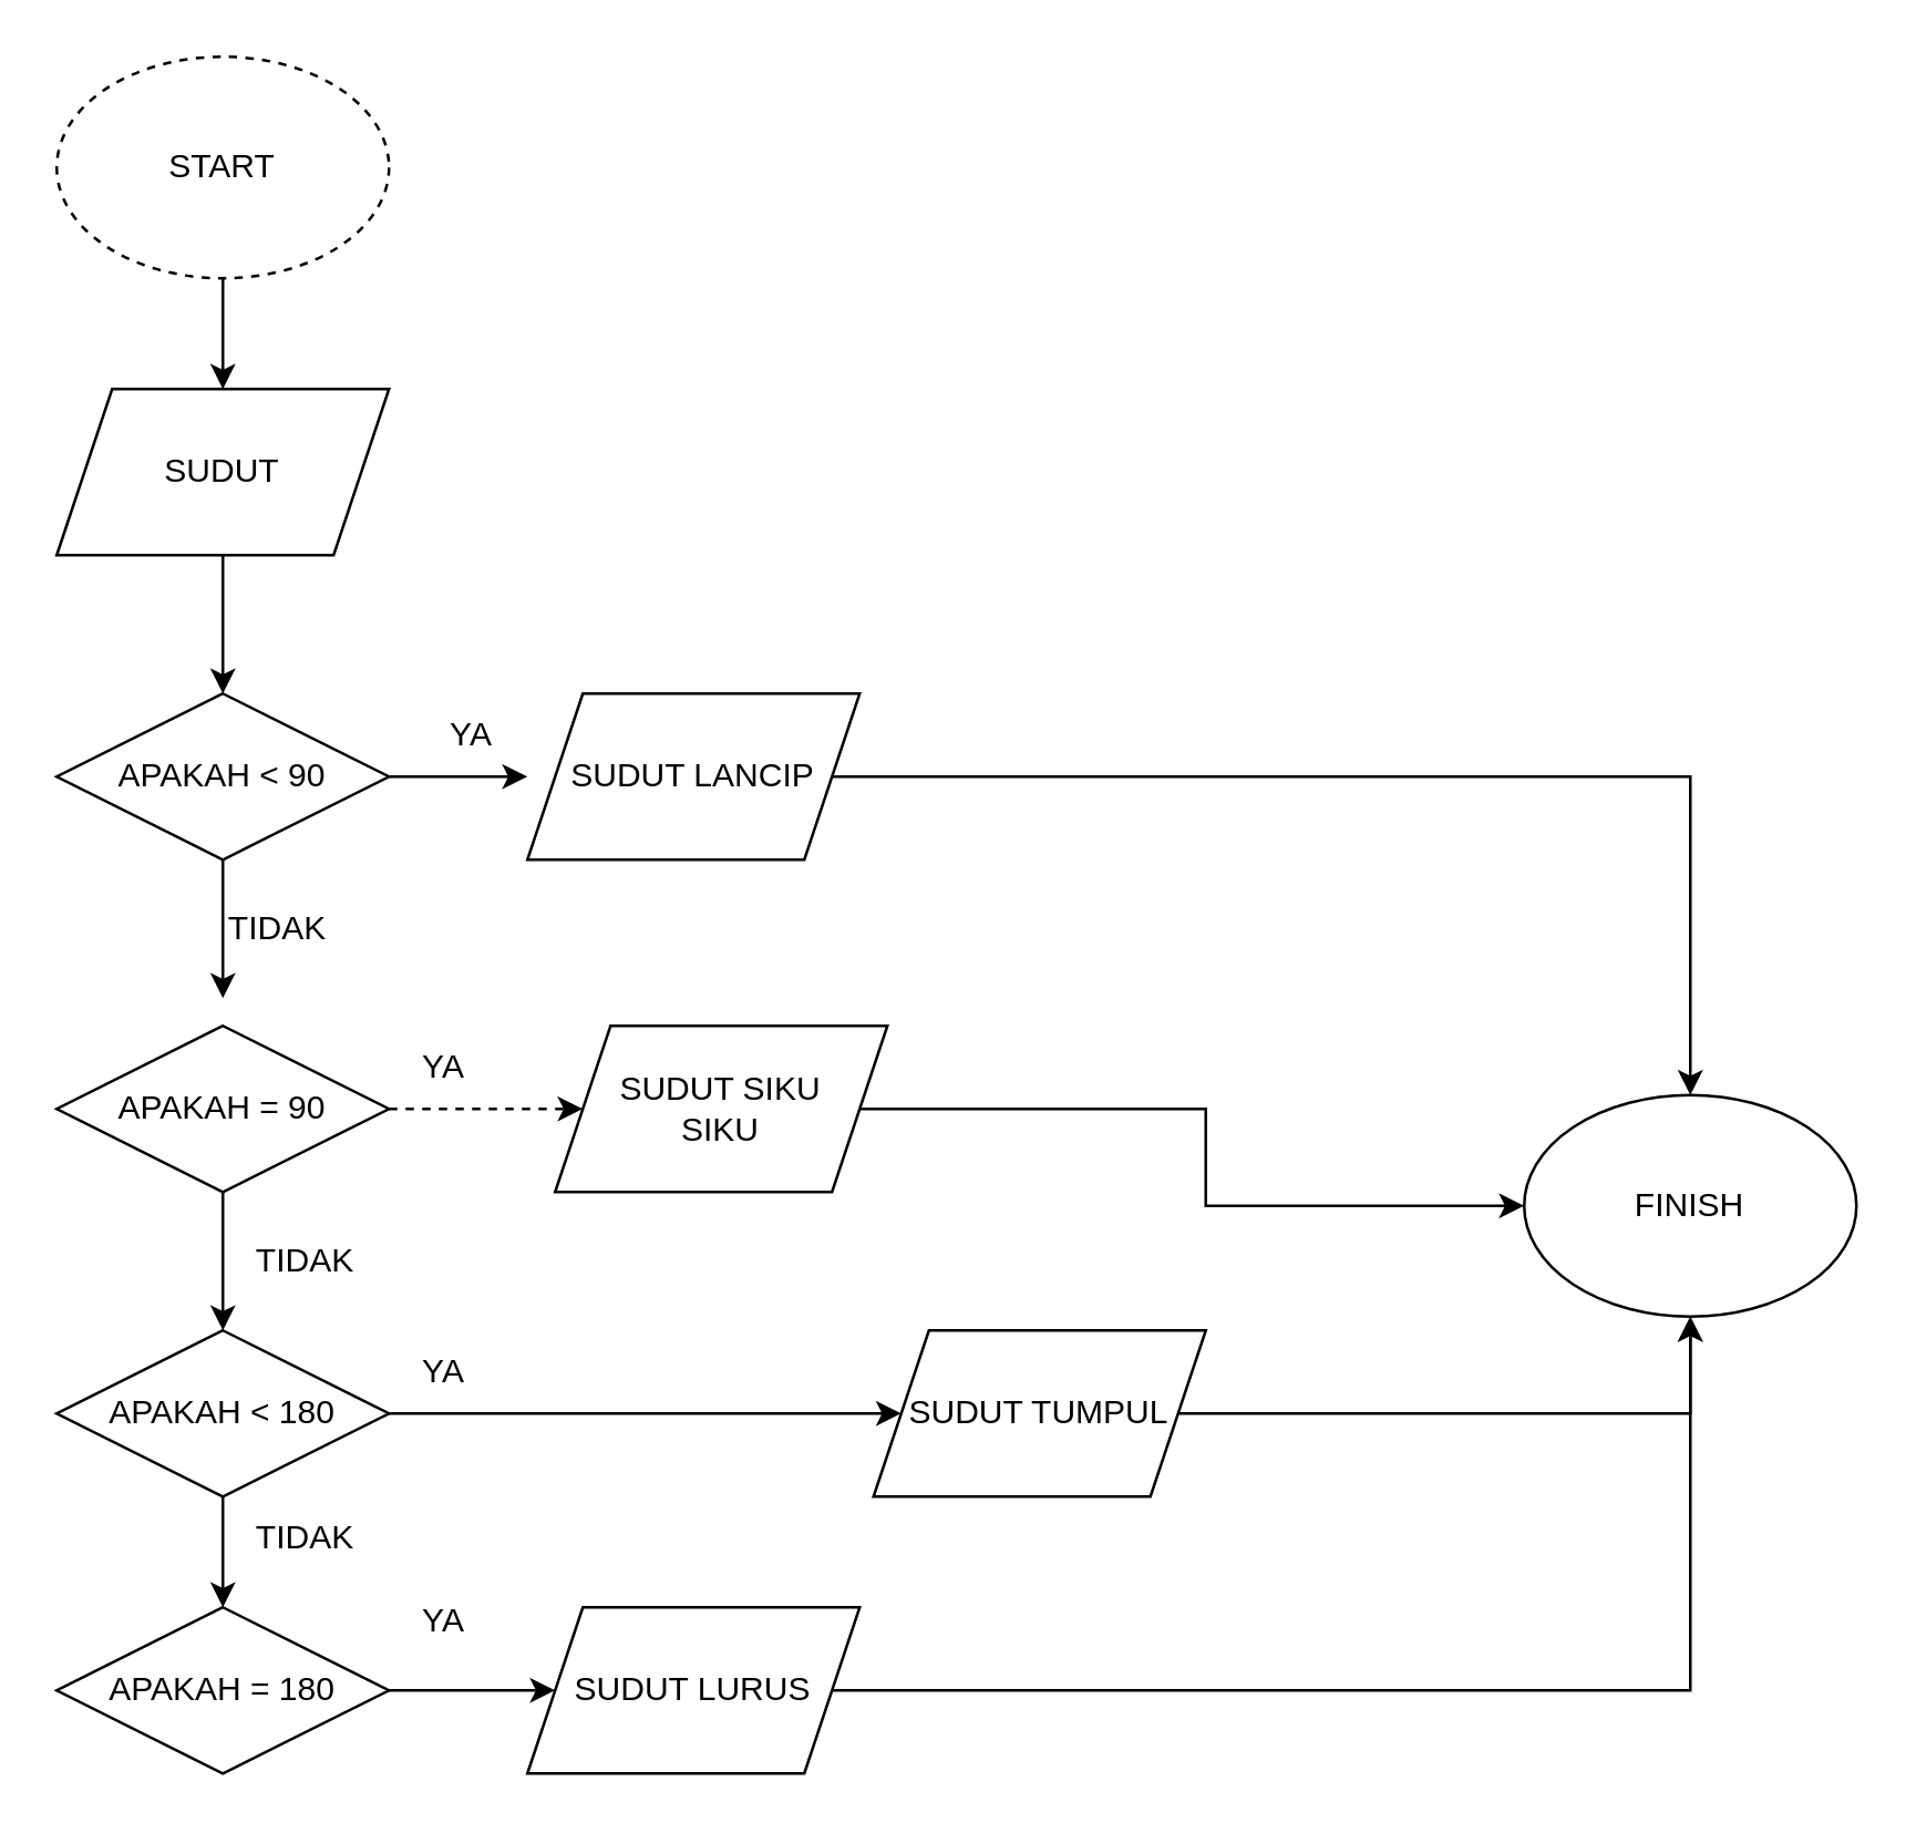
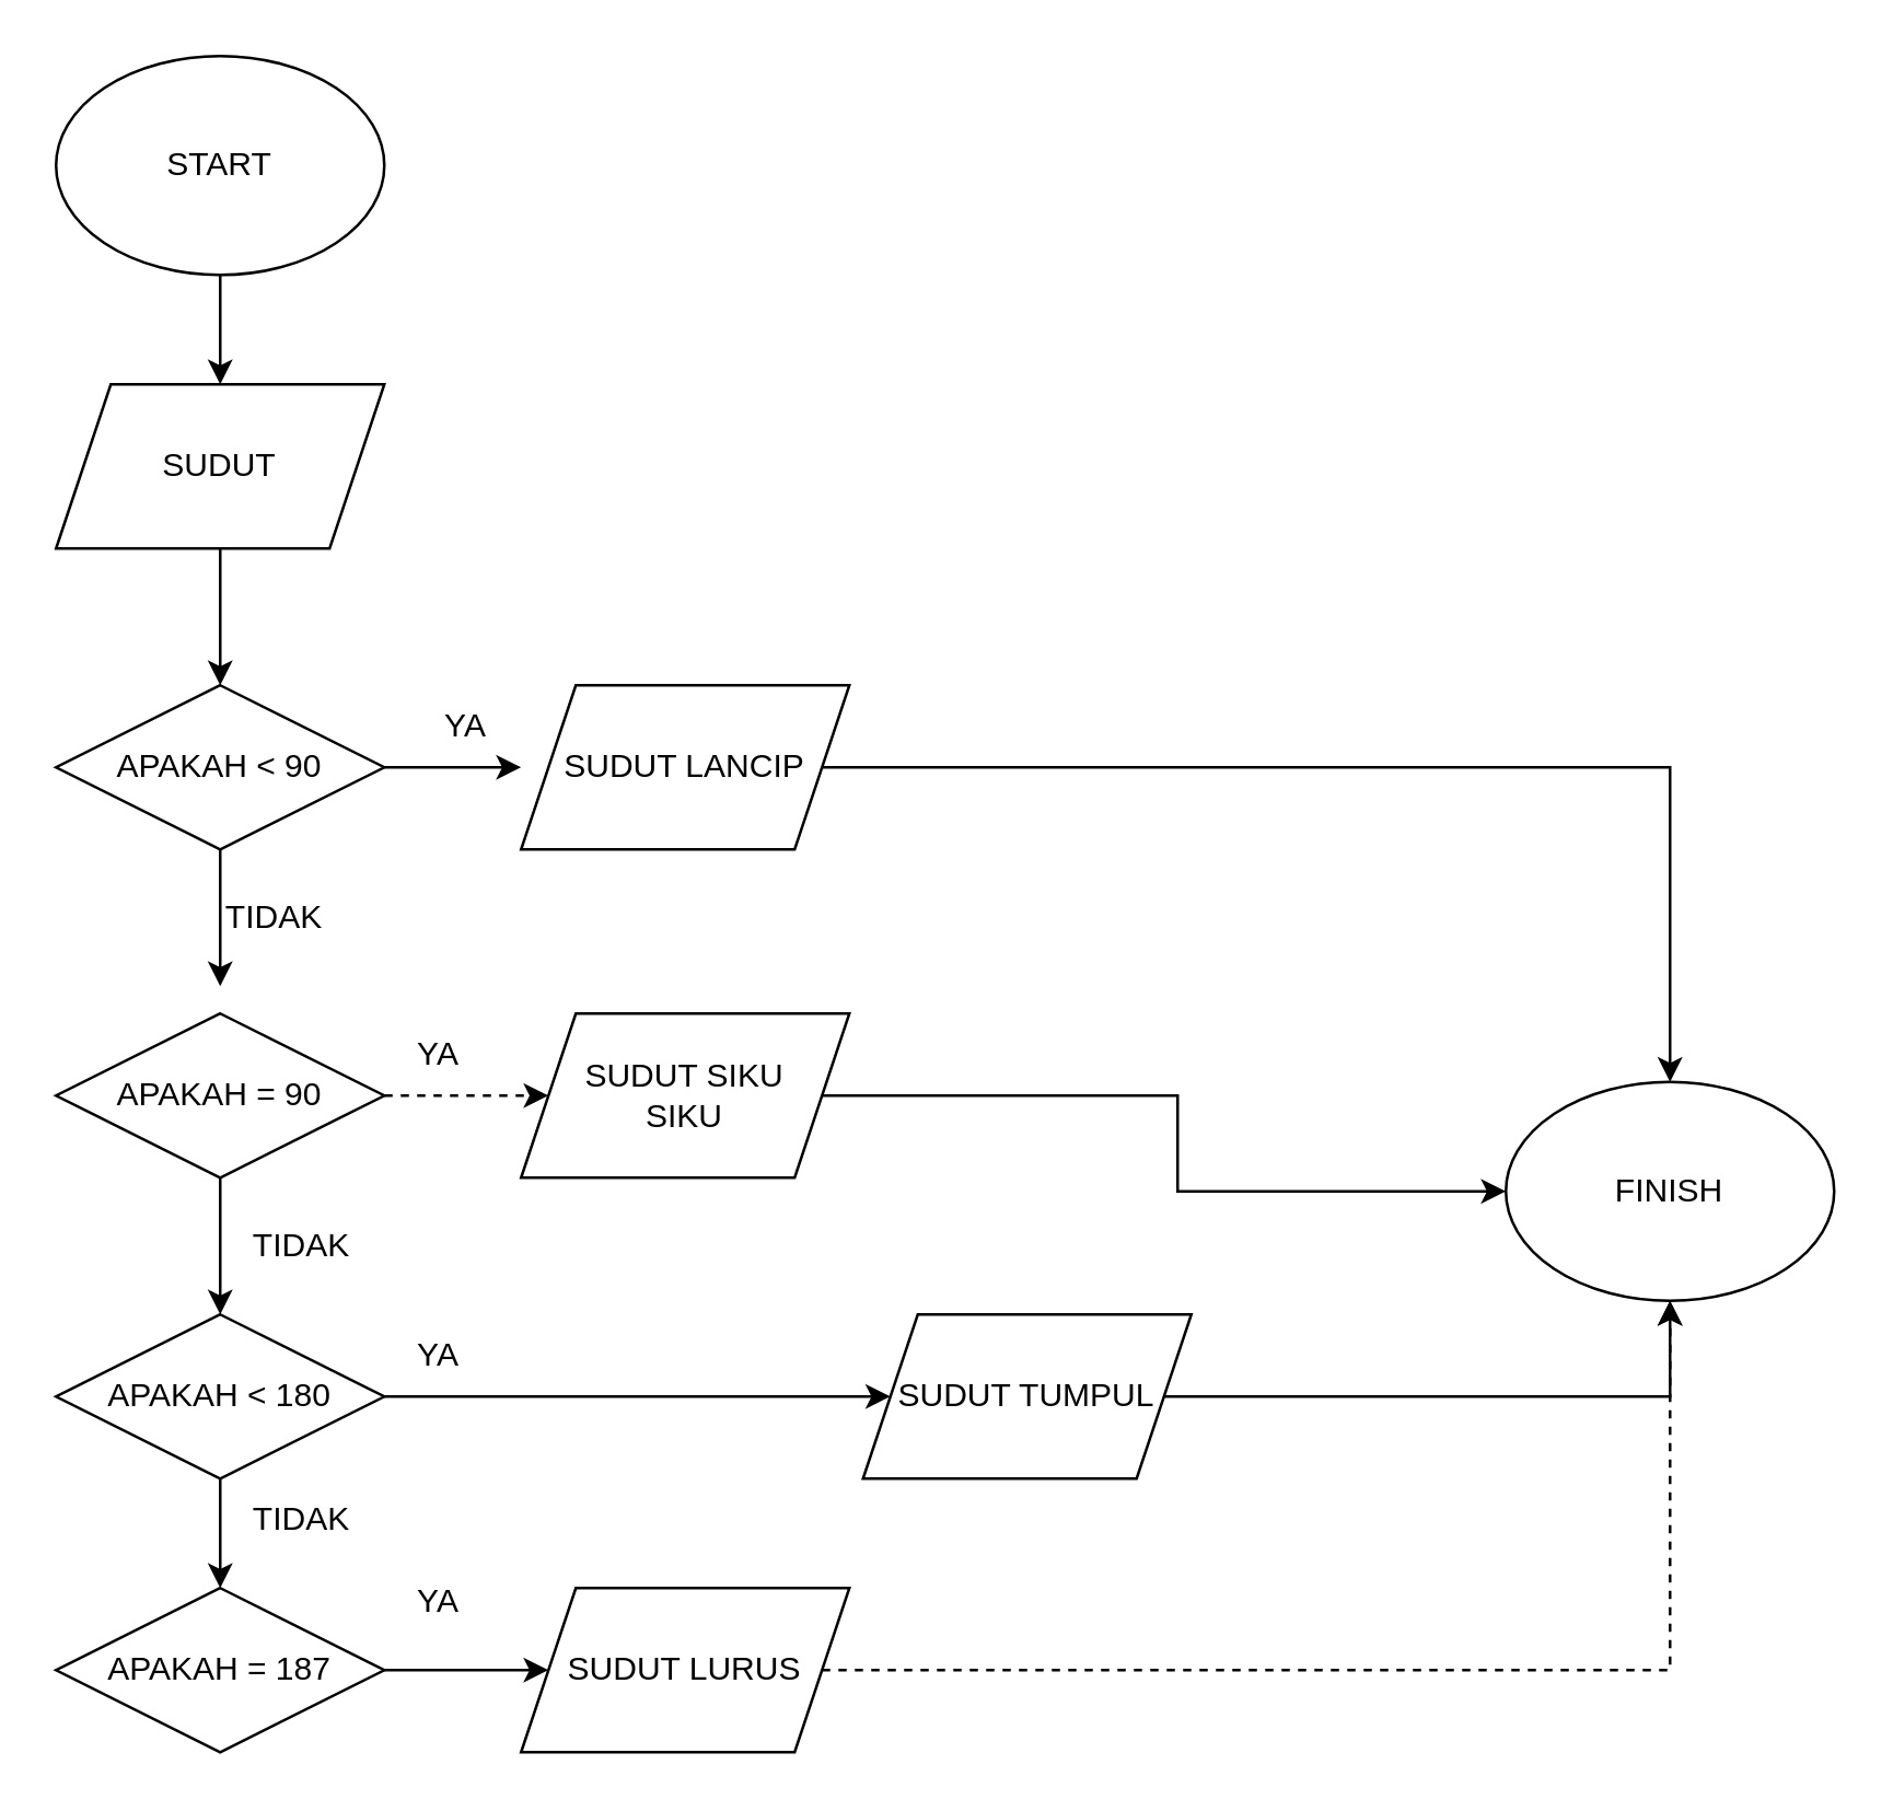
- <mxCell id="3" value="START" style="ellipse;whiteSpace=wrap;html=1;dashed=1;" parent="1" vertex="1"><mxGeometry x="20" y="20" width="120" height="80" as="geometry" /></mxCell>
+ <mxCell id="3" value="START" style="ellipse;whiteSpace=wrap;html=1;" parent="1" vertex="1"><mxGeometry x="20" y="20" width="120" height="80" as="geometry" /></mxCell>
- <mxCell id="18" value="SUDUT SIKU&lt;br&gt;SIKU" style="shape=parallelogram;perimeter=parallelogramPerimeter;whiteSpace=wrap;html=1;fixedSize=1;" parent="1" vertex="1"><mxGeometry x="200" y="370" width="120" height="60" as="geometry" /></mxCell>
+ <mxCell id="18" value="SUDUT SIKU&lt;br&gt;SIKU" style="shape=parallelogram;perimeter=parallelogramPerimeter;whiteSpace=wrap;html=1;fixedSize=1;" parent="1" vertex="1"><mxGeometry x="190" y="370" width="120" height="60" as="geometry" /></mxCell>
- <mxCell id="29" value="APAKAH = 180" style="rhombus;whiteSpace=wrap;html=1;rounded=0;" parent="1" vertex="1"><mxGeometry x="20" y="580" width="120" height="60" as="geometry" /></mxCell>
+ <mxCell id="29" value="APAKAH = 187" style="rhombus;whiteSpace=wrap;html=1;rounded=0;" parent="1" vertex="1"><mxGeometry x="20" y="580" width="120" height="60" as="geometry" /></mxCell>
- <mxCell id="26" style="edgeStyle=orthogonalEdgeStyle;rounded=0;orthogonalLoop=1;jettySize=auto;html=1;entryX=0.5;entryY=1;entryDx=0;entryDy=0;" parent="1" source="27" target="16" edge="1"><mxGeometry relative="1" as="geometry"><mxPoint x="370" y="610" as="targetPoint" /></mxGeometry></mxCell>
+ <mxCell id="26" style="edgeStyle=orthogonalEdgeStyle;rounded=0;orthogonalLoop=1;jettySize=auto;html=1;entryX=0.5;entryY=1;entryDx=0;entryDy=0;dashed=1;" parent="1" source="27" target="16" edge="1"><mxGeometry relative="1" as="geometry"><mxPoint x="370" y="610" as="targetPoint" /></mxGeometry></mxCell>
